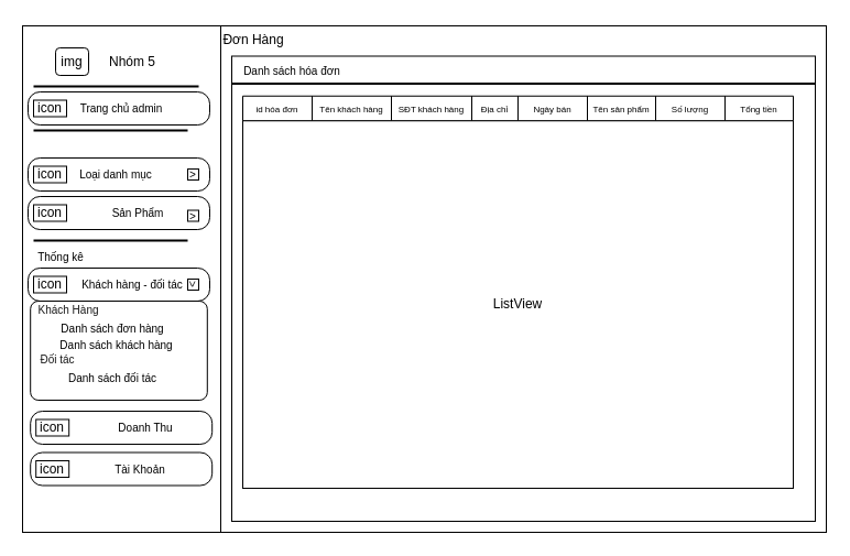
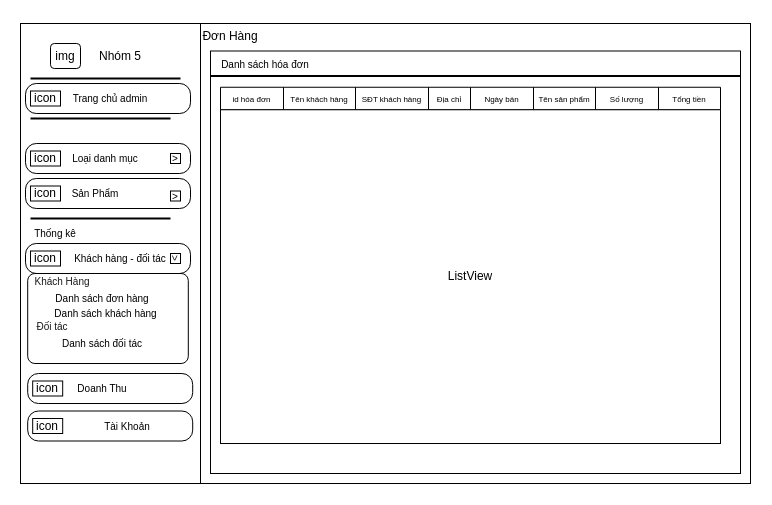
- <mxCell id="18" value="Sản Phẩm" style="text;html=1;strokeColor=none;fillColor=none;align=center;verticalAlign=middle;whiteSpace=wrap;rounded=0;fontSize=10;" vertex="1" parent="1"><mxGeometry x="100" y="185.5" width="50" height="15" as="geometry" /></mxCell>
+ <mxCell id="18" value="Sản Phẩm" style="text;html=1;strokeColor=none;fillColor=none;align=center;verticalAlign=middle;whiteSpace=wrap;rounded=0;fontSize=10;" vertex="1" parent="1"><mxGeometry x="70" y="185.5" width="50" height="15" as="geometry" /></mxCell>
- <mxCell id="22" value="Doanh Thu" style="text;html=1;strokeColor=none;fillColor=none;align=center;verticalAlign=middle;whiteSpace=wrap;rounded=0;fontSize=10;" vertex="1" parent="1"><mxGeometry x="102.19" y="380.5" width="60" height="15" as="geometry" /></mxCell>
+ <mxCell id="22" value="Doanh Thu" style="text;html=1;strokeColor=none;fillColor=none;align=center;verticalAlign=middle;whiteSpace=wrap;rounded=0;fontSize=10;" vertex="1" parent="1"><mxGeometry x="72.19" y="380.5" width="60" height="15" as="geometry" /></mxCell>
